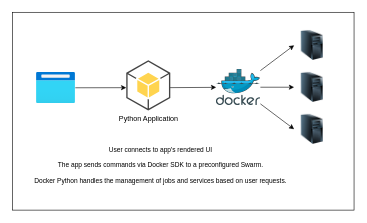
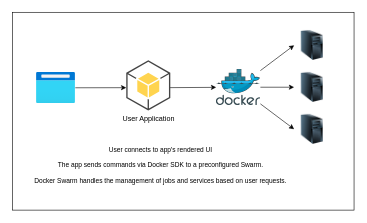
- <mxCell id="14" value="Python Application" style="outlineConnect=0;dashed=0;verticalLabelPosition=bottom;verticalAlign=top;align=center;html=1;shape=mxgraph.aws3.android;fillColor=#FFD44F;gradientColor=none;fontColor=#000000;" parent="1" vertex="1"><mxGeometry x="210" y="100" width="73.5" height="84" as="geometry" /></mxCell>
+ <mxCell id="14" value="User Application" style="outlineConnect=0;dashed=0;verticalLabelPosition=bottom;verticalAlign=top;align=center;html=1;shape=mxgraph.aws3.android;fillColor=#FFD44F;gradientColor=none;fontColor=#000000;" parent="1" vertex="1"><mxGeometry x="210" y="100" width="73.5" height="84" as="geometry" /></mxCell>
- <mxCell id="13" value="User connects to app's rendered UI&lt;br&gt;&lt;br&gt;The app sends commands via Docker SDK to a preconfigured Swarm.&lt;br&gt;&lt;br&gt;Docker Python handles the management of jobs and services based on user requests." style="text;html=1;strokeColor=none;fillColor=none;align=center;verticalAlign=middle;whiteSpace=wrap;rounded=0;fontFamily=Helvetica;fontSize=11;fontColor=#000000;" parent="1" vertex="1"><mxGeometry x="30" y="230" width="475.22" height="90" as="geometry" /></mxCell>
+ <mxCell id="13" value="User connects to app's rendered UI&lt;br&gt;&lt;br&gt;The app sends commands via Docker SDK to a preconfigured Swarm.&lt;br&gt;&lt;br&gt;Docker Swarm handles the management of jobs and services based on user requests." style="text;html=1;strokeColor=none;fillColor=none;align=center;verticalAlign=middle;whiteSpace=wrap;rounded=0;fontFamily=Helvetica;fontSize=11;fontColor=#000000;" parent="1" vertex="1"><mxGeometry x="30" y="230" width="475.22" height="90" as="geometry" /></mxCell>
